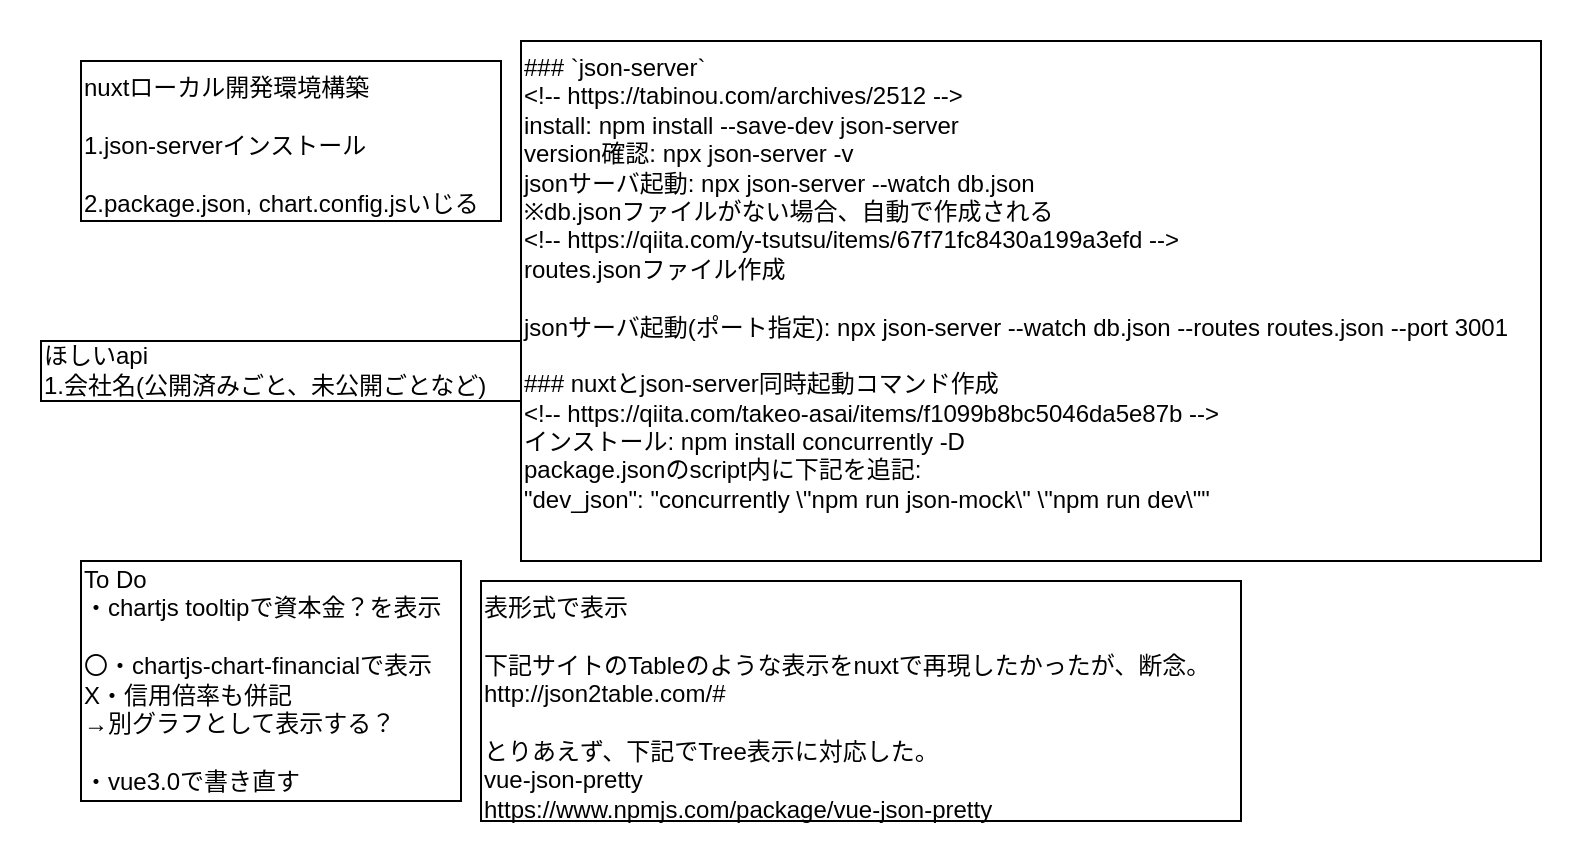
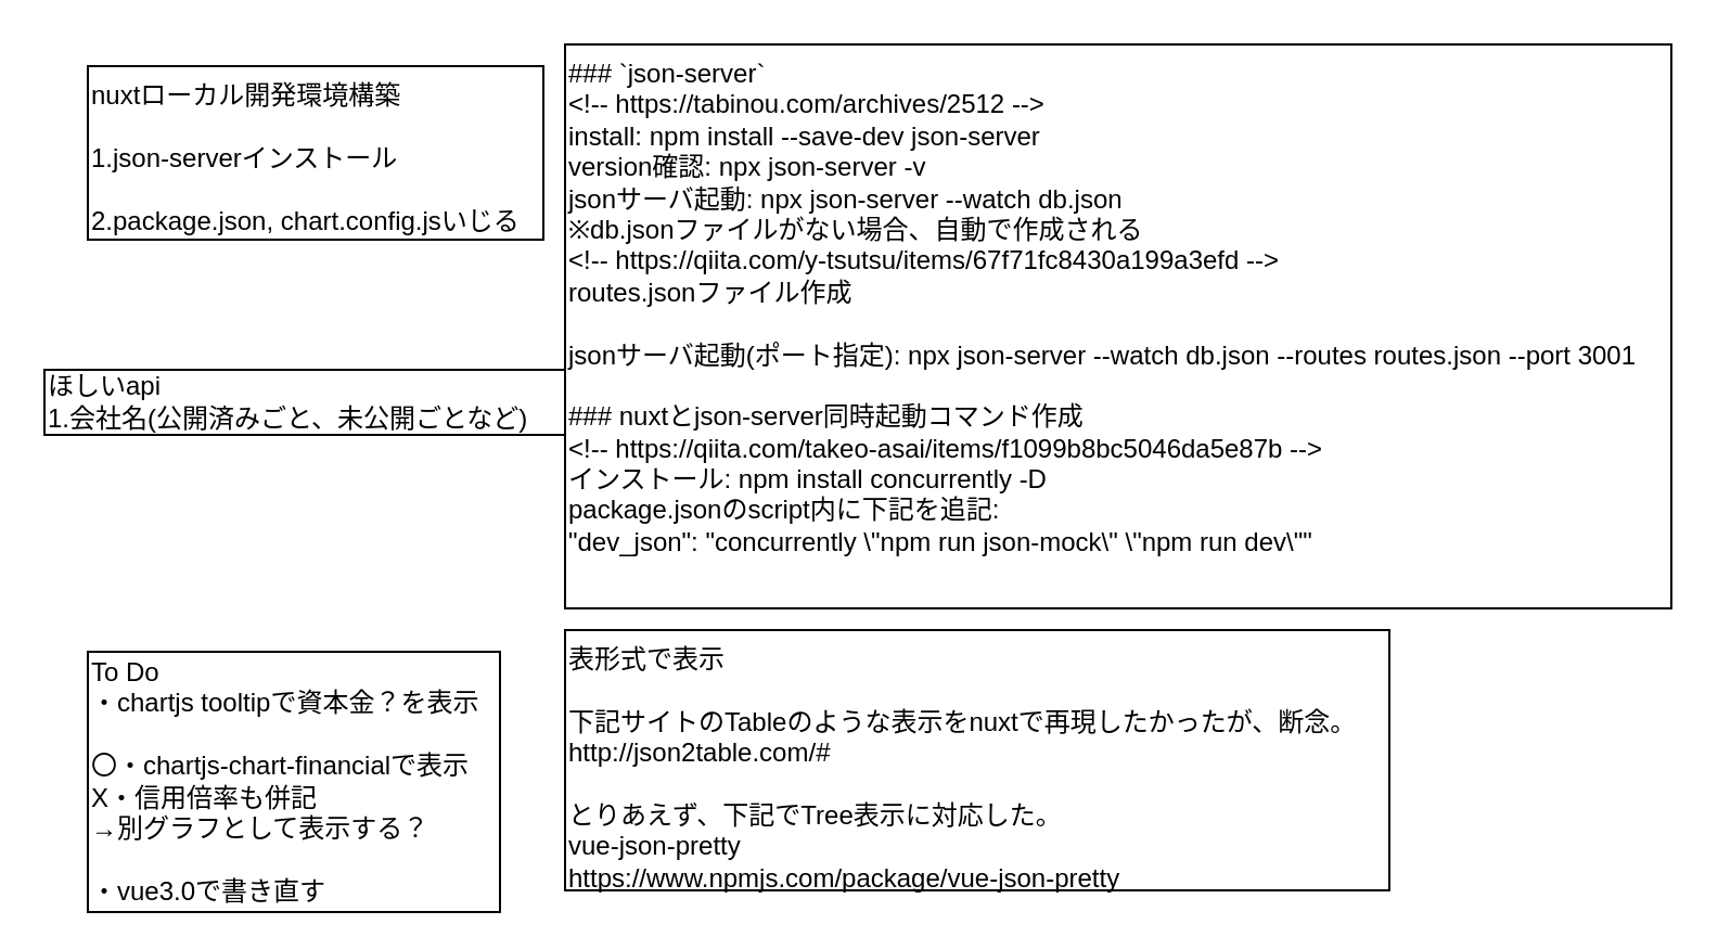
- <mxCell id="5" value="To Do&lt;br&gt;・chartjs tooltipで資本金？を表示&lt;br&gt;&lt;br&gt;〇・chartjs-chart-financialで表示&lt;br&gt;X・信用倍率も併記&lt;br&gt;→別グラフとして表示する？&lt;br&gt;&lt;br&gt;・vue3.0で書き直す" style="text;html=1;align=left;verticalAlign=middle;resizable=0;points=[];autosize=1;strokeColor=#000000;" parent="1" vertex="1"><mxGeometry x="40" y="280" width="190" height="120" as="geometry" /></mxCell>
+ <mxCell id="5" value="To Do&lt;br&gt;・chartjs tooltipで資本金？を表示&lt;br&gt;&lt;br&gt;〇・chartjs-chart-financialで表示&lt;br&gt;X・信用倍率も併記&lt;br&gt;→別グラフとして表示する？&lt;br&gt;&lt;br&gt;・vue3.0で書き直す" style="text;html=1;align=left;verticalAlign=middle;resizable=0;points=[];autosize=1;strokeColor=#000000;" parent="1" vertex="1"><mxGeometry x="40" y="300" width="190" height="120" as="geometry" /></mxCell>
- <mxCell id="6" value="表形式で表示&lt;br&gt;&lt;br&gt;下記サイトのTableのような表示をnuxtで再現したかったが、断念。&lt;br&gt;http://json2table.com/#&lt;br&gt;&lt;br&gt;とりあえず、下記でTree表示に対応した。&lt;br&gt;vue-json-pretty&lt;br&gt;https://www.npmjs.com/package/vue-json-pretty" style="text;html=1;align=left;verticalAlign=top;resizable=0;points=[];autosize=1;strokeColor=#000000;" vertex="1" parent="1"><mxGeometry x="240" y="290" width="380" height="120" as="geometry" /></mxCell>
+ <mxCell id="6" value="表形式で表示&lt;br&gt;&lt;br&gt;下記サイトのTableのような表示をnuxtで再現したかったが、断念。&lt;br&gt;http://json2table.com/#&lt;br&gt;&lt;br&gt;とりあえず、下記でTree表示に対応した。&lt;br&gt;vue-json-pretty&lt;br&gt;https://www.npmjs.com/package/vue-json-pretty" style="text;html=1;align=left;verticalAlign=top;resizable=0;points=[];autosize=1;strokeColor=#000000;" vertex="1" parent="1"><mxGeometry x="260" y="290" width="380" height="120" as="geometry" /></mxCell>
